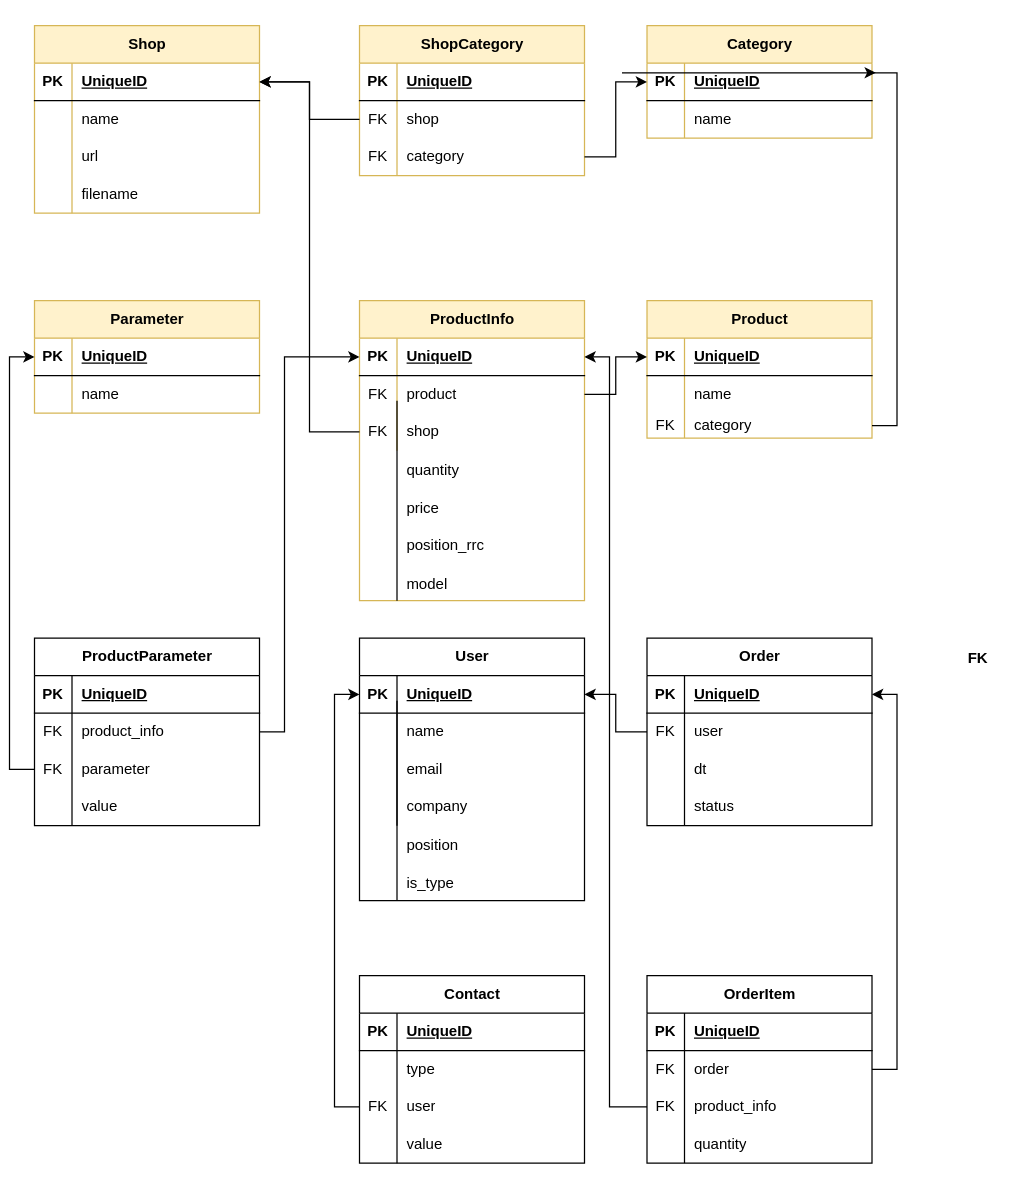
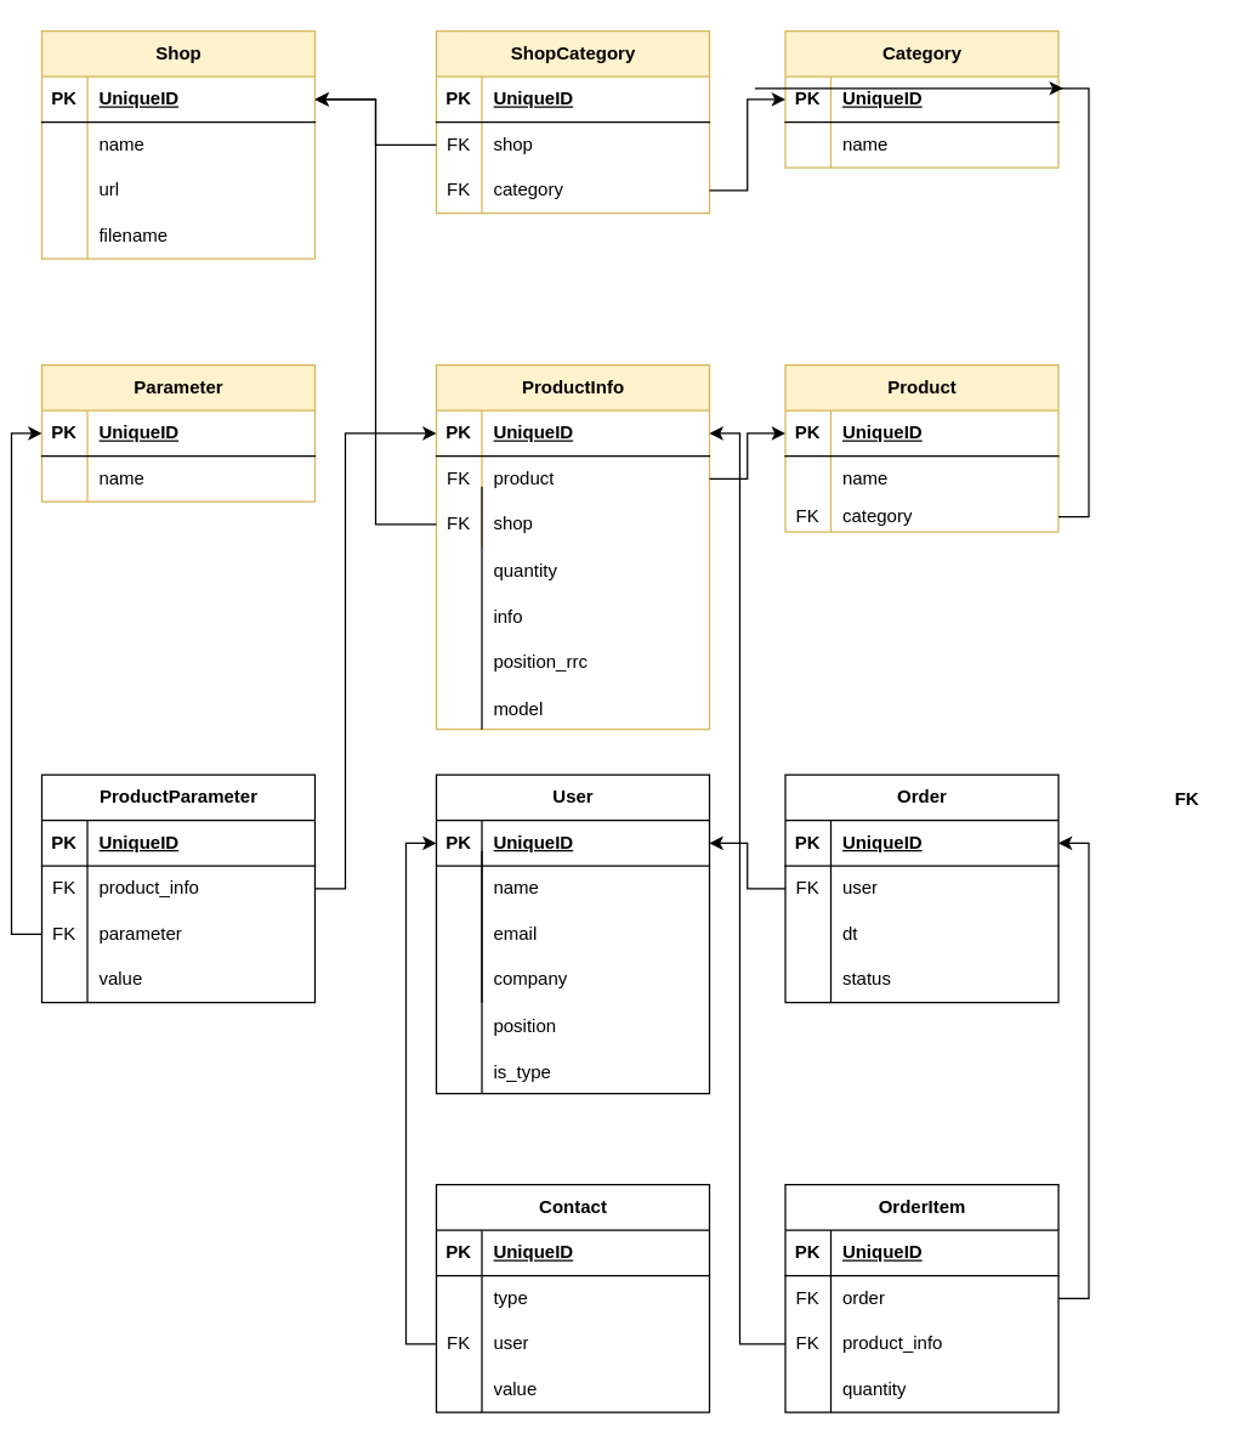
- <mxCell id="58" value="price" style="shape=partialRectangle;connectable=0;fillColor=none;top=0;left=0;bottom=0;right=0;align=left;spacingLeft=6;overflow=hidden;strokeColor=default;labelBorderColor=none;" parent="1" vertex="1"><mxGeometry x="310" y="390" width="150" height="30" as="geometry"><mxRectangle width="150" height="30" as="alternateBounds" /></mxGeometry></mxCell>
+ <mxCell id="58" value="info" style="shape=partialRectangle;connectable=0;fillColor=none;top=0;left=0;bottom=0;right=0;align=left;spacingLeft=6;overflow=hidden;strokeColor=default;labelBorderColor=none;" parent="1" vertex="1"><mxGeometry x="310" y="390" width="150" height="30" as="geometry"><mxRectangle width="150" height="30" as="alternateBounds" /></mxGeometry></mxCell>
